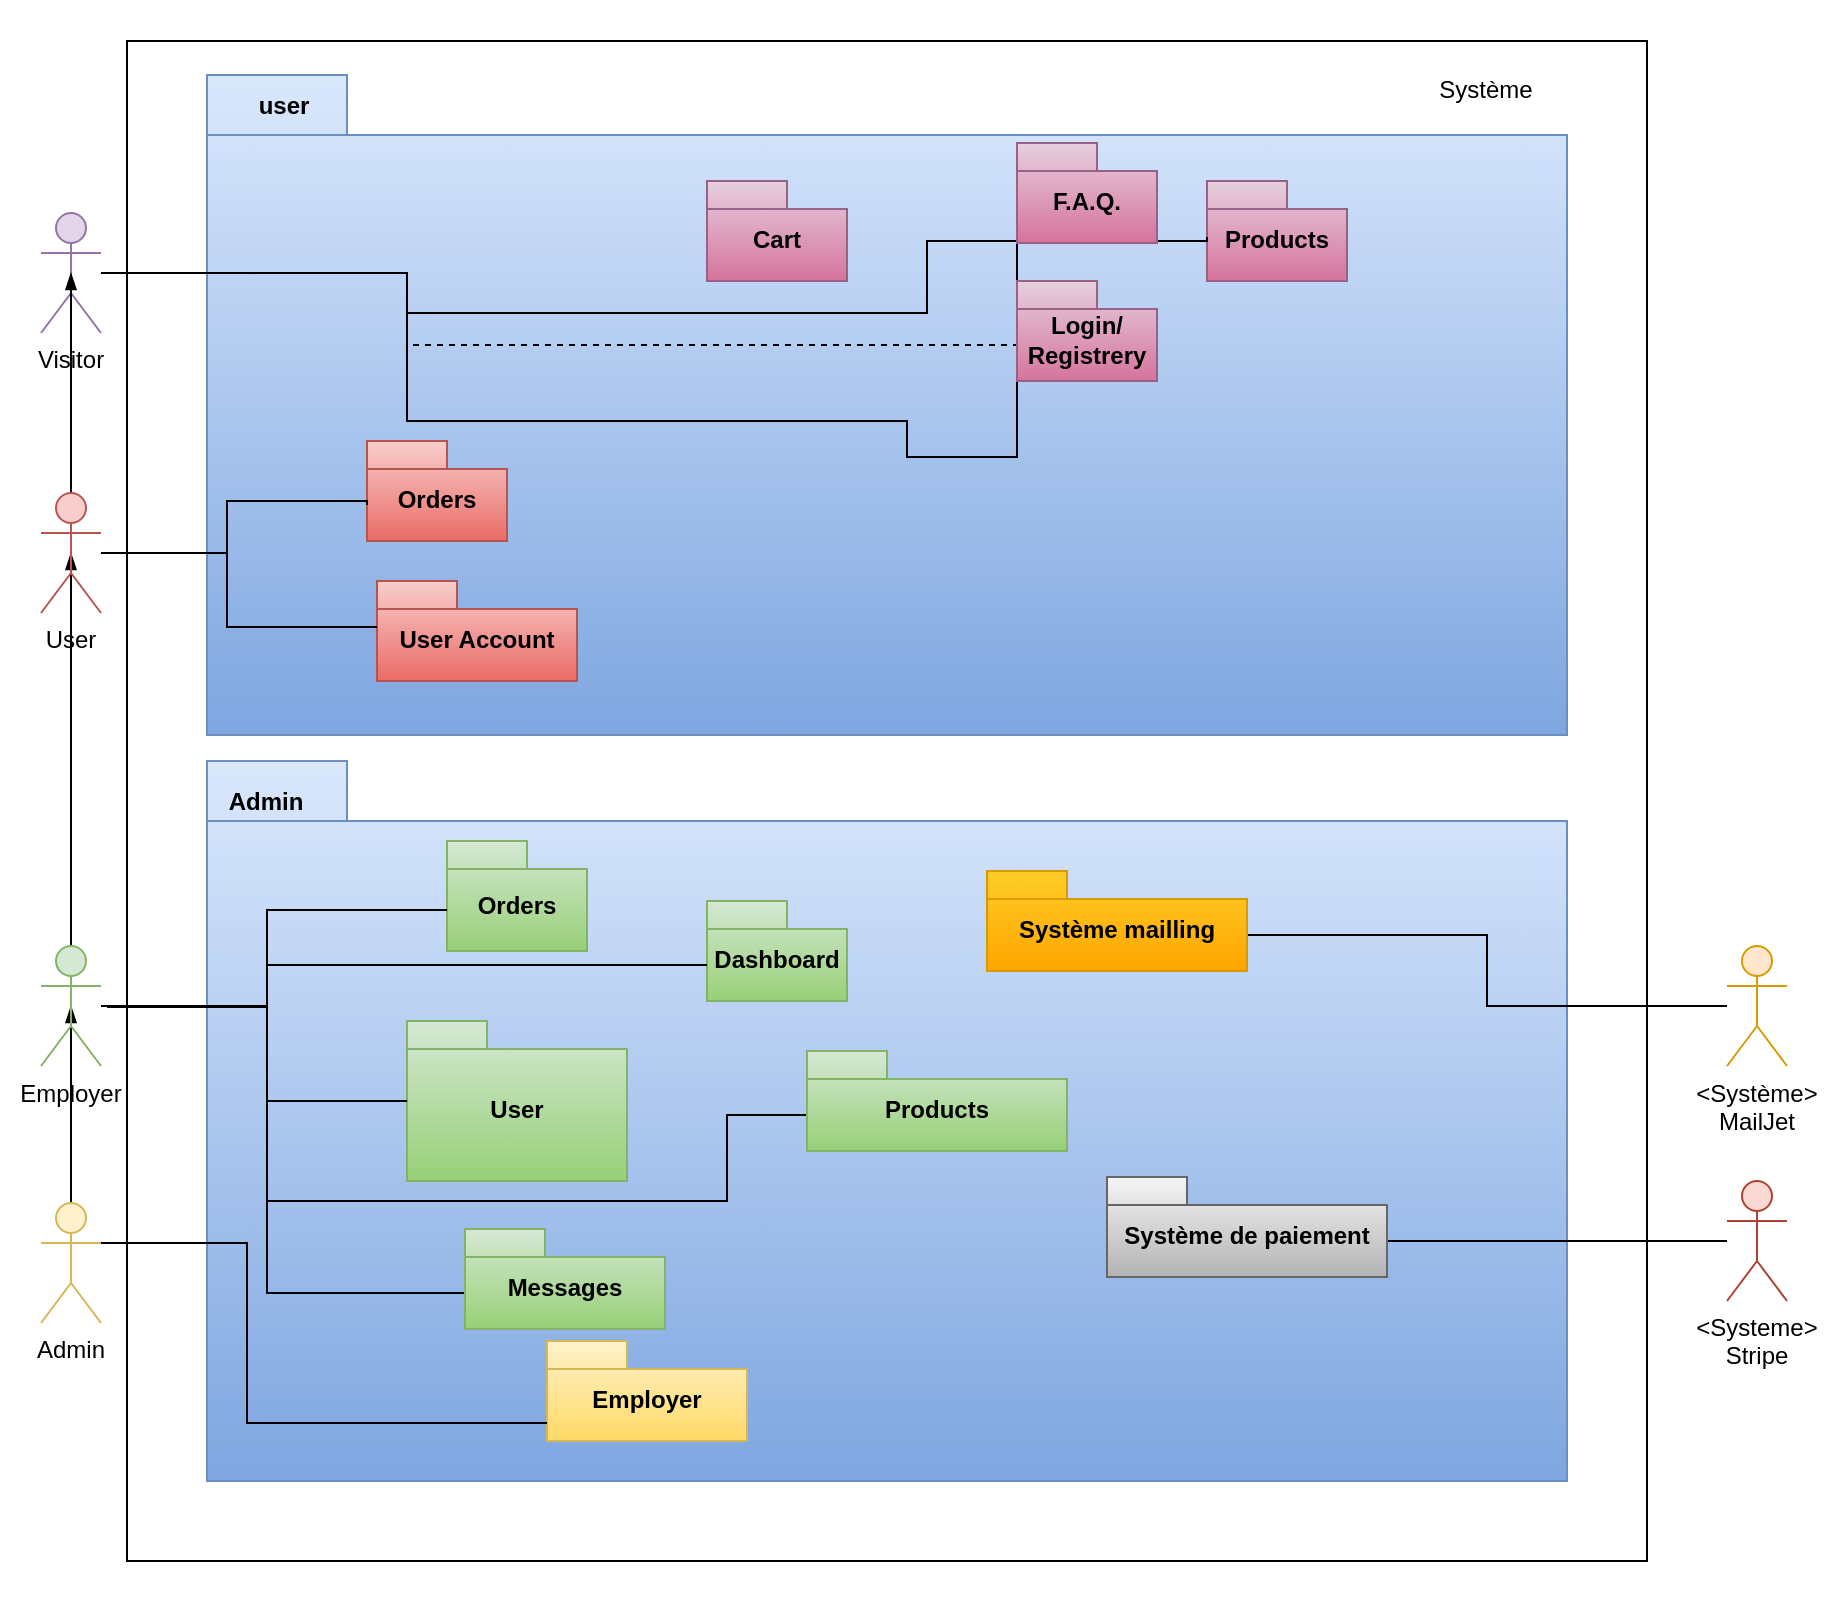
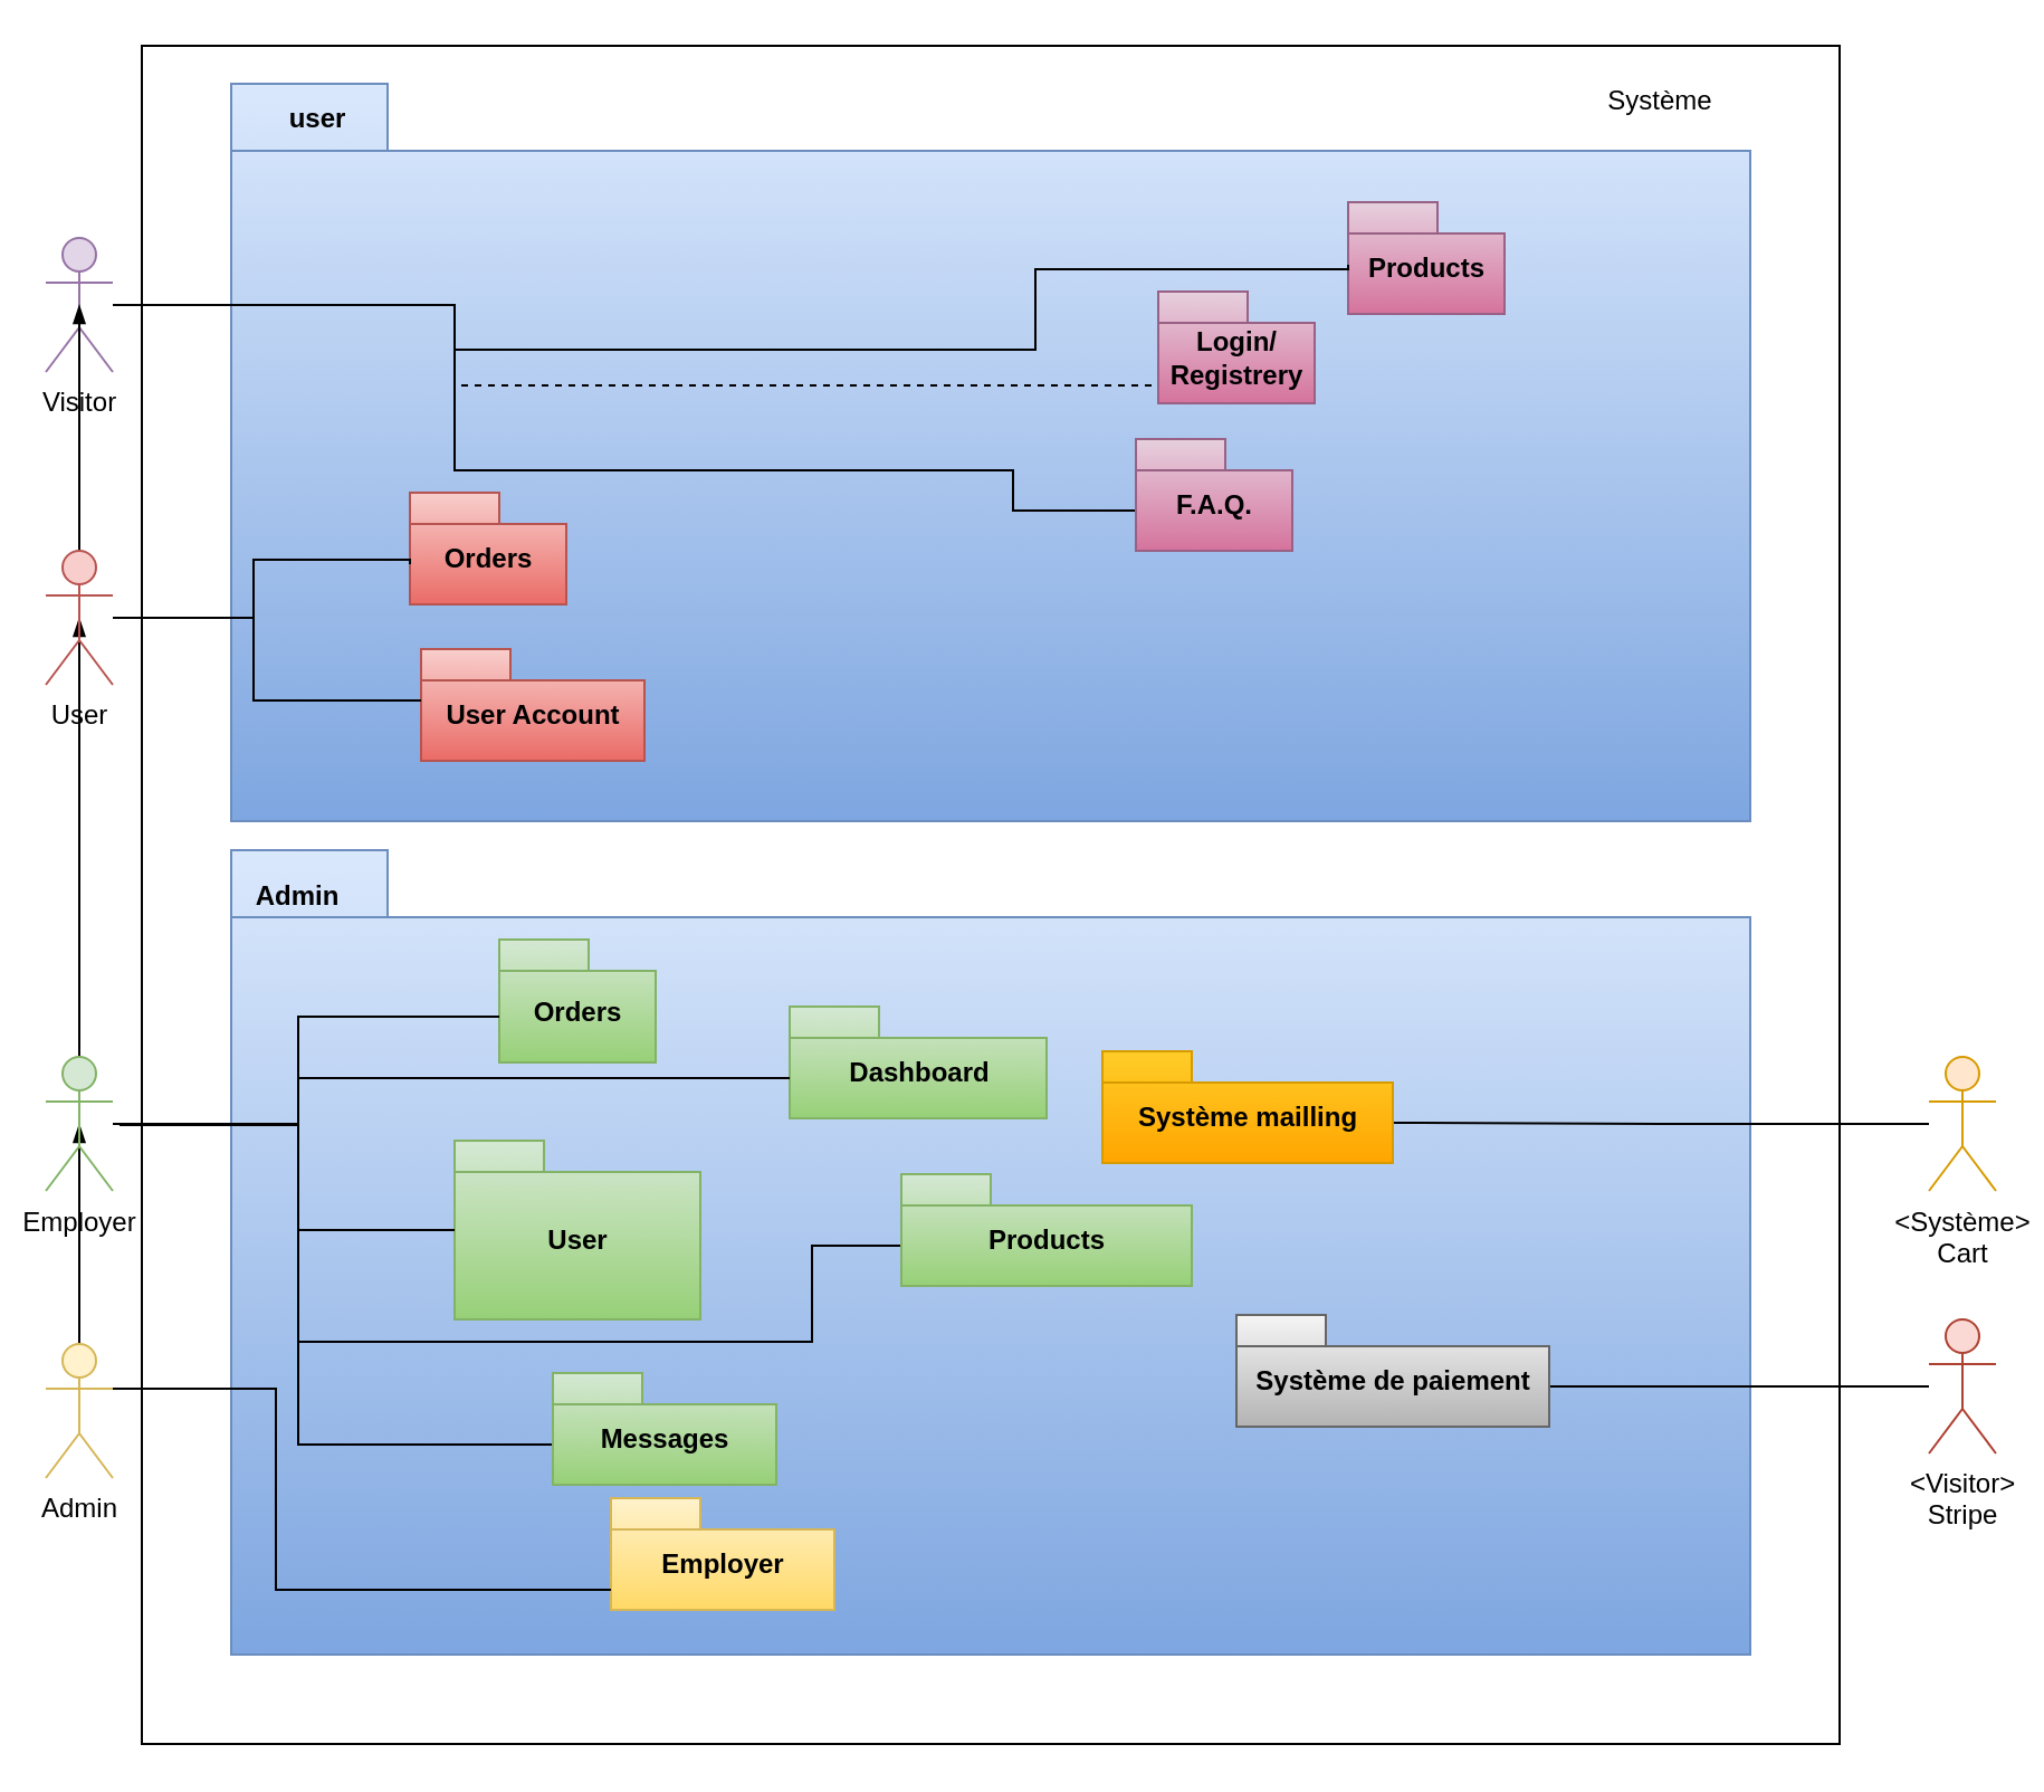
- <mxCell id="42" value="F.A.Q." style="shape=folder;fontStyle=1;spacingTop=10;tabWidth=40;tabHeight=14;tabPosition=left;html=1;fillColor=#e6d0de;gradientColor=#d5739d;strokeColor=#996185;" parent="1" vertex="1"><mxGeometry x="508" y="71" width="70" height="50" as="geometry" /></mxCell>
+ <mxCell id="42" value="F.A.Q." style="shape=folder;fontStyle=1;spacingTop=10;tabWidth=40;tabHeight=14;tabPosition=left;html=1;fillColor=#e6d0de;gradientColor=#d5739d;strokeColor=#996185;" parent="1" vertex="1"><mxGeometry x="508" y="196" width="70" height="50" as="geometry" /></mxCell>
- <mxCell id="7" value="Cart" style="shape=folder;fontStyle=1;spacingTop=10;tabWidth=40;tabHeight=14;tabPosition=left;html=1;fillColor=#e6d0de;gradientColor=#d5739d;strokeColor=#996185;" parent="1" vertex="1"><mxGeometry x="353" y="90" width="70" height="50" as="geometry" /></mxCell>
- <mxCell id="32" value="Login/&lt;br&gt;Registrery" style="shape=folder;fontStyle=1;spacingTop=10;tabWidth=40;tabHeight=14;tabPosition=left;html=1;fillColor=#e6d0de;gradientColor=#d5739d;strokeColor=#996185;" parent="1" vertex="1"><mxGeometry x="508" y="140" width="70" height="50" as="geometry" /></mxCell>
+ <mxCell id="32" value="Login/&lt;br&gt;Registrery" style="shape=folder;fontStyle=1;spacingTop=10;tabWidth=40;tabHeight=14;tabPosition=left;html=1;fillColor=#e6d0de;gradientColor=#d5739d;strokeColor=#996185;" parent="1" vertex="1"><mxGeometry x="518" y="130" width="70" height="50" as="geometry" /></mxCell>
- <mxCell id="38" value="Système mailling" style="shape=folder;fontStyle=1;spacingTop=10;tabWidth=40;tabHeight=14;tabPosition=left;html=1;fillColor=#ffcd28;gradientColor=#ffa500;strokeColor=#d79b00;" parent="1" vertex="1"><mxGeometry x="493" y="435" width="130" height="50" as="geometry" /></mxCell>
+ <mxCell id="38" value="Système mailling" style="shape=folder;fontStyle=1;spacingTop=10;tabWidth=40;tabHeight=14;tabPosition=left;html=1;fillColor=#ffcd28;gradientColor=#ffa500;strokeColor=#d79b00;" parent="1" vertex="1"><mxGeometry x="493" y="470" width="130" height="50" as="geometry" /></mxCell>
- <mxCell id="9" value="Dashboard" style="shape=folder;fontStyle=1;spacingTop=10;tabWidth=40;tabHeight=14;tabPosition=left;html=1;fillColor=#d5e8d4;gradientColor=#97d077;strokeColor=#82b366;" parent="1" vertex="1"><mxGeometry x="353" y="450" width="70" height="50" as="geometry" /></mxCell>
+ <mxCell id="9" value="Dashboard" style="shape=folder;fontStyle=1;spacingTop=10;tabWidth=40;tabHeight=14;tabPosition=left;html=1;fillColor=#d5e8d4;gradientColor=#97d077;strokeColor=#82b366;" parent="1" vertex="1"><mxGeometry x="353" y="450" width="115" height="50" as="geometry" /></mxCell>
- <mxCell id="36" value="&amp;lt;Système&amp;gt;&lt;br&gt;MailJet" style="shape=umlActor;verticalLabelPosition=bottom;verticalAlign=top;html=1;outlineConnect=0;fillColor=#ffe6cc;strokeColor=#d79b00;" parent="1" vertex="1"><mxGeometry x="863" y="472.5" width="30" height="60" as="geometry" /></mxCell>
+ <mxCell id="36" value="&amp;lt;Système&amp;gt;&lt;br&gt;Cart" style="shape=umlActor;verticalLabelPosition=bottom;verticalAlign=top;html=1;outlineConnect=0;fillColor=#ffe6cc;strokeColor=#d79b00;" parent="1" vertex="1"><mxGeometry x="863" y="472.5" width="30" height="60" as="geometry" /></mxCell>
- <mxCell id="43" value="Messages" style="shape=folder;fontStyle=1;spacingTop=10;tabWidth=40;tabHeight=14;tabPosition=left;html=1;fillColor=#d5e8d4;gradientColor=#97d077;strokeColor=#82b366;" parent="1" vertex="1"><mxGeometry x="232" y="614" width="100" height="50" as="geometry" /></mxCell>
+ <mxCell id="43" value="Messages" style="shape=folder;fontStyle=1;spacingTop=10;tabWidth=40;tabHeight=14;tabPosition=left;html=1;fillColor=#d5e8d4;gradientColor=#97d077;strokeColor=#82b366;" parent="1" vertex="1"><mxGeometry x="247" y="614" width="100" height="50" as="geometry" /></mxCell>
- <mxCell id="34" value="&amp;lt;Systeme&amp;gt;&lt;br&gt;Stripe" style="shape=umlActor;verticalLabelPosition=bottom;verticalAlign=top;html=1;outlineConnect=0;fillColor=#fad9d5;strokeColor=#ae4132;" parent="1" vertex="1"><mxGeometry x="863" y="590" width="30" height="60" as="geometry" /></mxCell>
+ <mxCell id="34" value="&amp;lt;Visitor&amp;gt;&lt;br&gt;Stripe" style="shape=umlActor;verticalLabelPosition=bottom;verticalAlign=top;html=1;outlineConnect=0;fillColor=#fad9d5;strokeColor=#ae4132;" parent="1" vertex="1"><mxGeometry x="863" y="590" width="30" height="60" as="geometry" /></mxCell>
